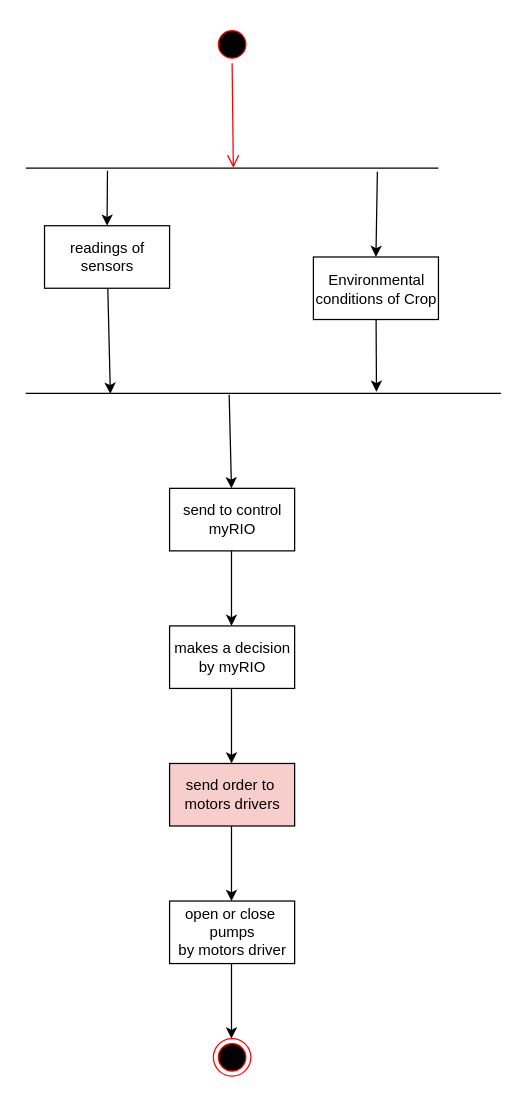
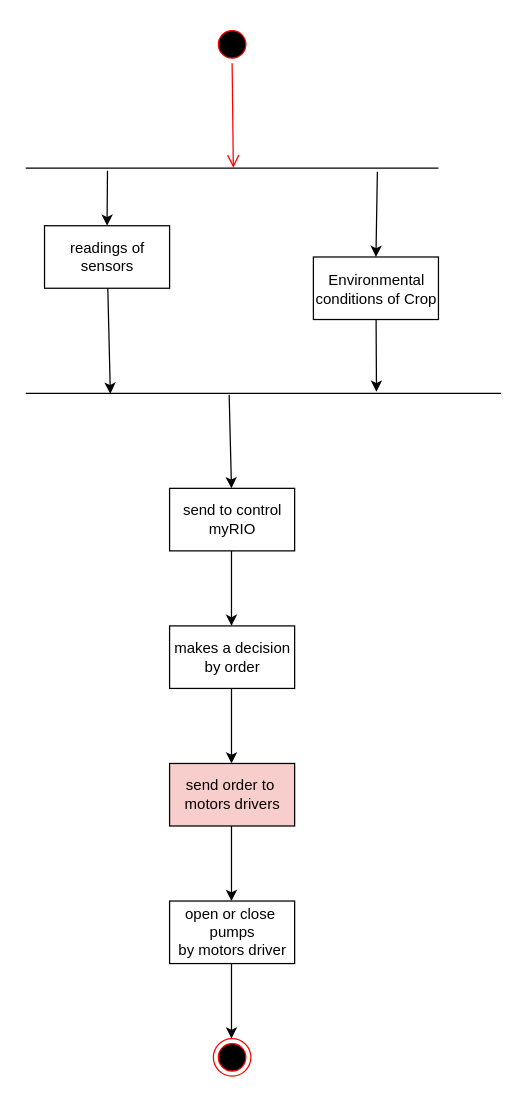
- <mxCell id="9" value="makes a decision&lt;br&gt;by myRIO" style="html=1;dashed=0;whitespace=wrap;" parent="1" vertex="1"><mxGeometry x="135" y="500" width="100" height="50" as="geometry" /></mxCell>
+ <mxCell id="9" value="makes a decision&lt;br&gt;by order" style="html=1;dashed=0;whitespace=wrap;" parent="1" vertex="1"><mxGeometry x="135" y="500" width="100" height="50" as="geometry" /></mxCell>
